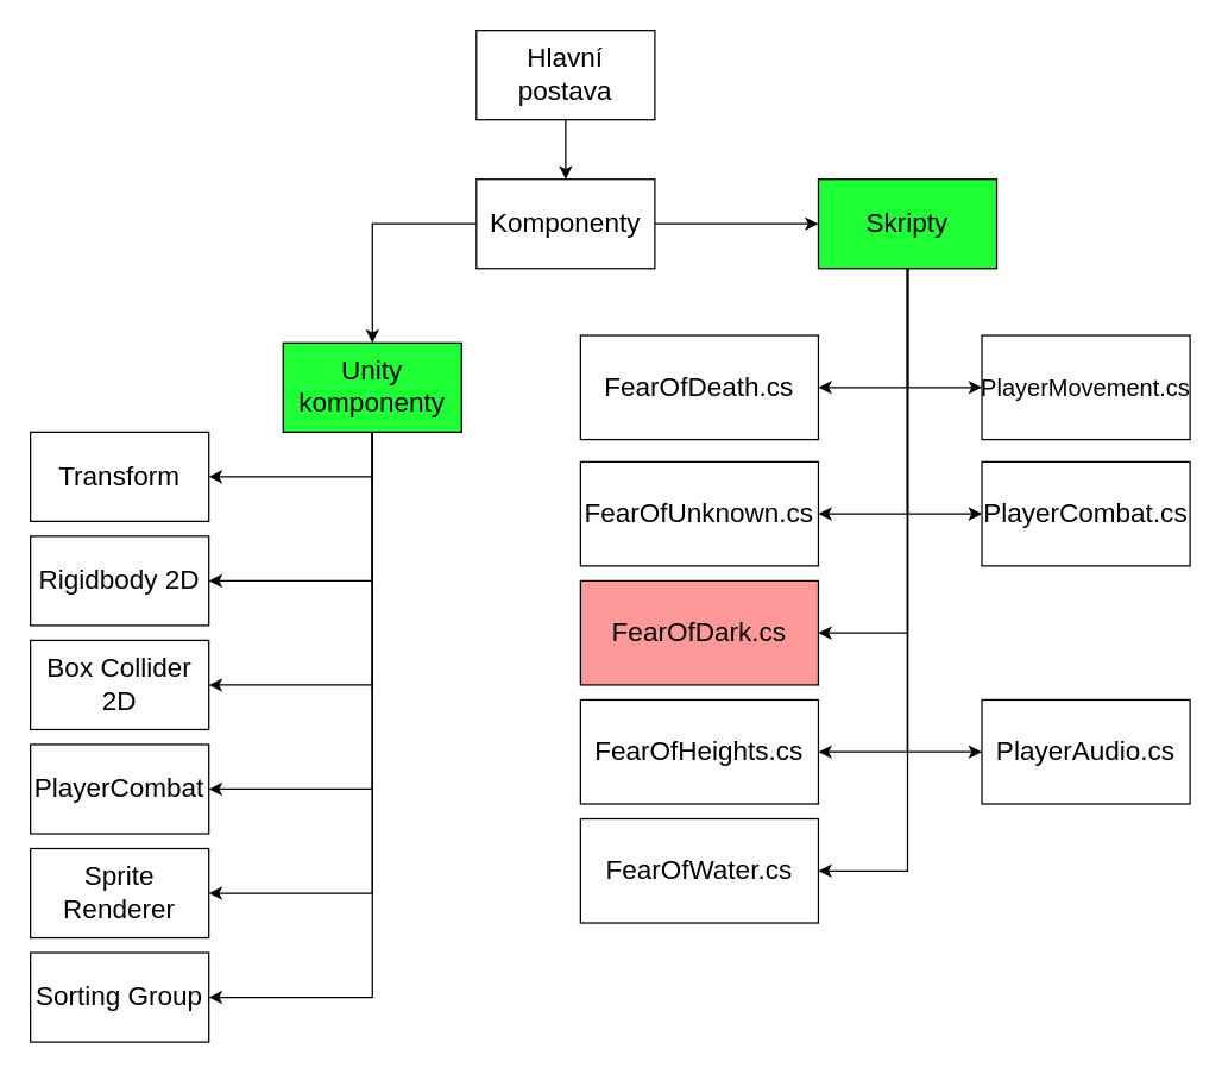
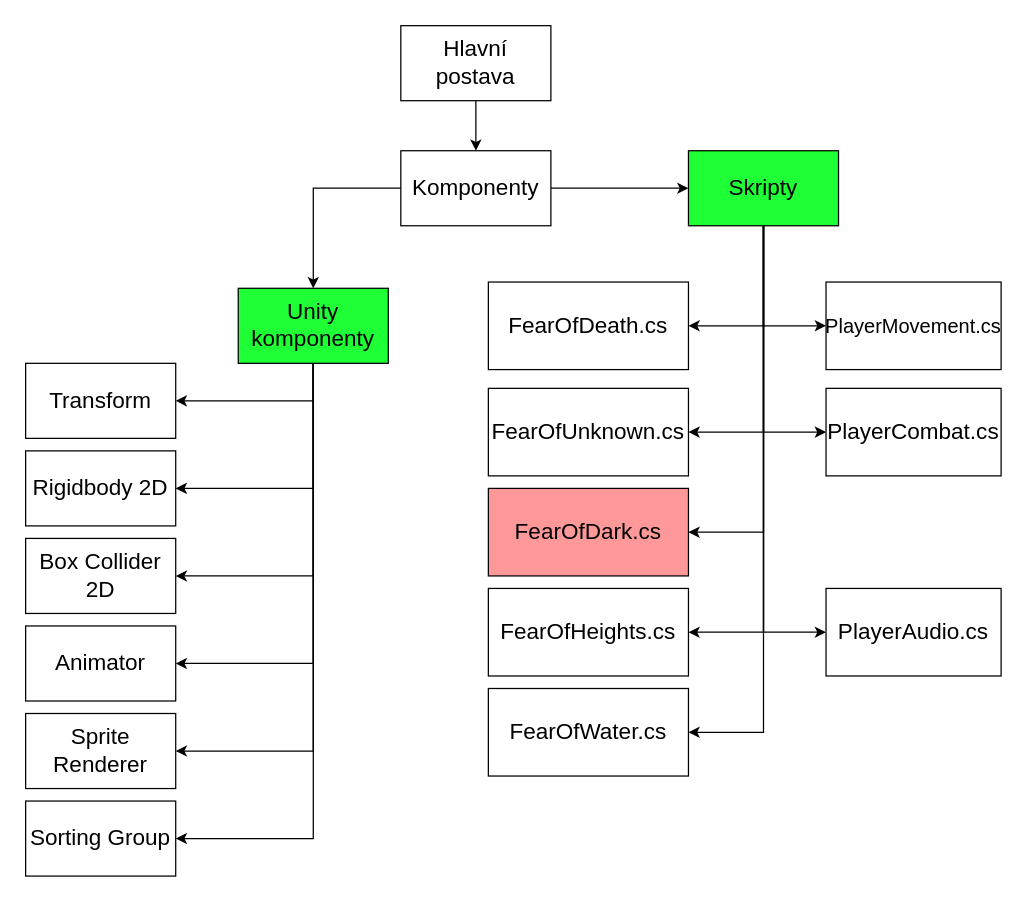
- <mxCell id="25" value="&lt;font style=&quot;font-size: 18px;&quot;&gt;PlayerCombat&lt;/font&gt;" style="rounded=0;whiteSpace=wrap;html=1;" parent="1" vertex="1"><mxGeometry x="20" y="500" width="120" height="60" as="geometry" /></mxCell>
+ <mxCell id="25" value="&lt;font style=&quot;font-size: 18px;&quot;&gt;Animator&lt;/font&gt;" style="rounded=0;whiteSpace=wrap;html=1;" parent="1" vertex="1"><mxGeometry x="20" y="500" width="120" height="60" as="geometry" /></mxCell>
